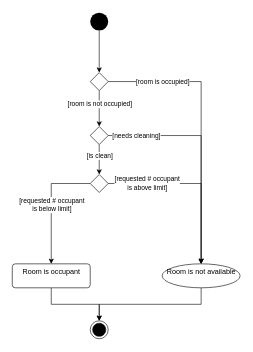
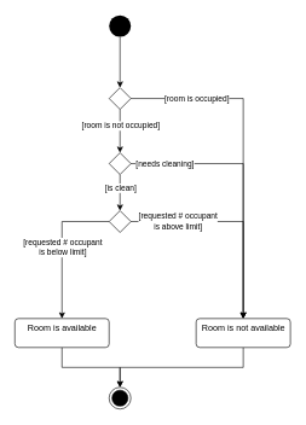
- <mxCell id="10" value="Room is occupant" style="html=1;align=center;verticalAlign=top;rounded=1;absoluteArcSize=1;arcSize=10;dashed=0;" vertex="1" parent="1"><mxGeometry x="20" y="439" width="130" height="40" as="geometry" /></mxCell>
+ <mxCell id="10" value="Room is available" style="html=1;align=center;verticalAlign=top;rounded=1;absoluteArcSize=1;arcSize=10;dashed=0;" vertex="1" parent="1"><mxGeometry x="20" y="439" width="130" height="40" as="geometry" /></mxCell>
- <mxCell id="12" value="Room is not available" style="ellipse;html=1;align=center;verticalAlign=top;absoluteArcSize=1;arcSize=10;dashed=0;" vertex="1" parent="1"><mxGeometry x="270" y="439" width="130" height="40" as="geometry" /></mxCell>
+ <mxCell id="12" value="Room is not available" style="html=1;align=center;verticalAlign=top;rounded=1;absoluteArcSize=1;arcSize=10;dashed=0;" vertex="1" parent="1"><mxGeometry x="270" y="439" width="130" height="40" as="geometry" /></mxCell>
